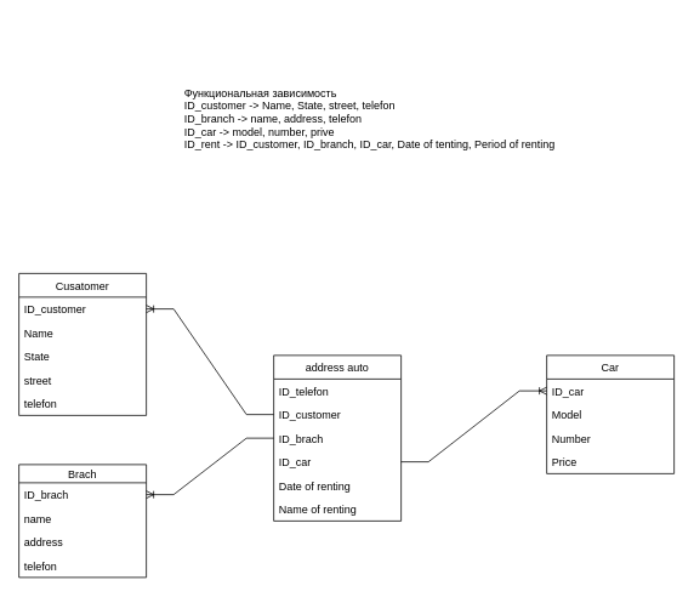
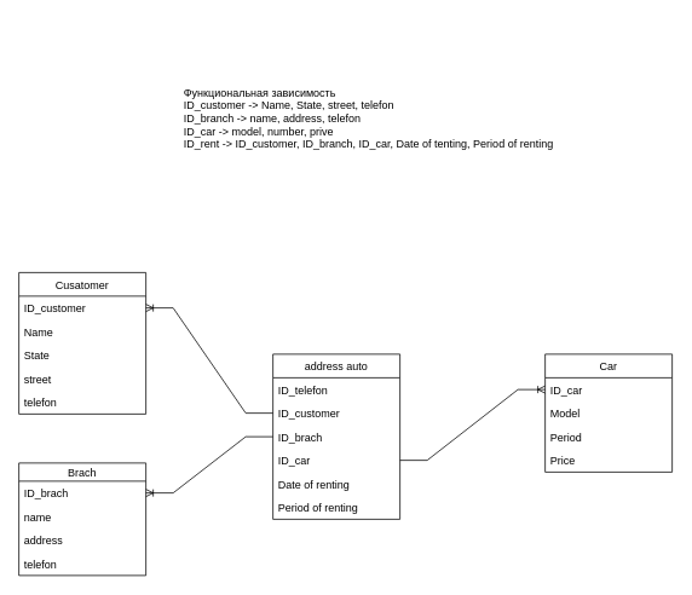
- <mxCell id="23" value="Number" style="text;strokeColor=none;fillColor=none;align=left;verticalAlign=top;spacingLeft=4;spacingRight=4;overflow=hidden;rotatable=0;points=[[0,0.5],[1,0.5]];portConstraint=eastwest;" vertex="1" parent="20"><mxGeometry y="78" width="140" height="26" as="geometry" /></mxCell>
+ <mxCell id="23" value="Period" style="text;strokeColor=none;fillColor=none;align=left;verticalAlign=top;spacingLeft=4;spacingRight=4;overflow=hidden;rotatable=0;points=[[0,0.5],[1,0.5]];portConstraint=eastwest;" vertex="1" parent="20"><mxGeometry y="78" width="140" height="26" as="geometry" /></mxCell>
- <mxCell id="14" value="Name of renting" style="text;strokeColor=none;fillColor=none;align=left;verticalAlign=top;spacingLeft=4;spacingRight=4;overflow=hidden;rotatable=0;points=[[0,0.5],[1,0.5]];portConstraint=eastwest;" vertex="1" parent="8"><mxGeometry y="156" width="140" height="26" as="geometry" /></mxCell>
+ <mxCell id="14" value="Period of renting" style="text;strokeColor=none;fillColor=none;align=left;verticalAlign=top;spacingLeft=4;spacingRight=4;overflow=hidden;rotatable=0;points=[[0,0.5],[1,0.5]];portConstraint=eastwest;" vertex="1" parent="8"><mxGeometry y="156" width="140" height="26" as="geometry" /></mxCell>
